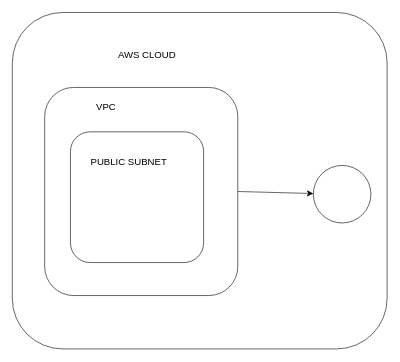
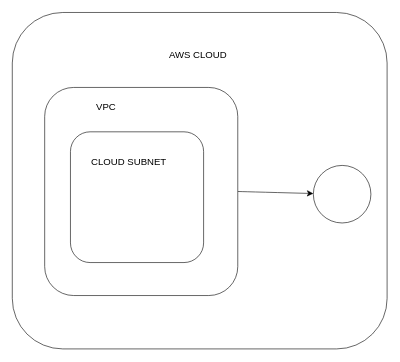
- <mxCell id="7" value="AWS CLOUD&amp;nbsp;" style="text;strokeColor=none;fillColor=none;html=1;align=center;verticalAlign=middle;whiteSpace=wrap;rounded=0;fontSize=16;" vertex="1" parent="1"><mxGeometry x="97" y="62" width="300" height="57" as="geometry" /></mxCell>
+ <mxCell id="7" value="AWS CLOUD&amp;nbsp;" style="text;strokeColor=none;fillColor=none;html=1;align=center;verticalAlign=middle;whiteSpace=wrap;rounded=0;fontSize=16;" vertex="1" parent="1"><mxGeometry x="182" y="62" width="300" height="57" as="geometry" /></mxCell>
- <mxCell id="9" value="PUBLIC SUBNET" style="text;strokeColor=none;fillColor=none;html=1;align=center;verticalAlign=middle;whiteSpace=wrap;rounded=0;fontSize=16;" vertex="1" parent="1"><mxGeometry x="131" y="245" width="167" height="47" as="geometry" /></mxCell>
+ <mxCell id="9" value="CLOUD SUBNET" style="text;strokeColor=none;fillColor=none;html=1;align=center;verticalAlign=middle;whiteSpace=wrap;rounded=0;fontSize=16;" vertex="1" parent="1"><mxGeometry x="131" y="245" width="167" height="47" as="geometry" /></mxCell>
